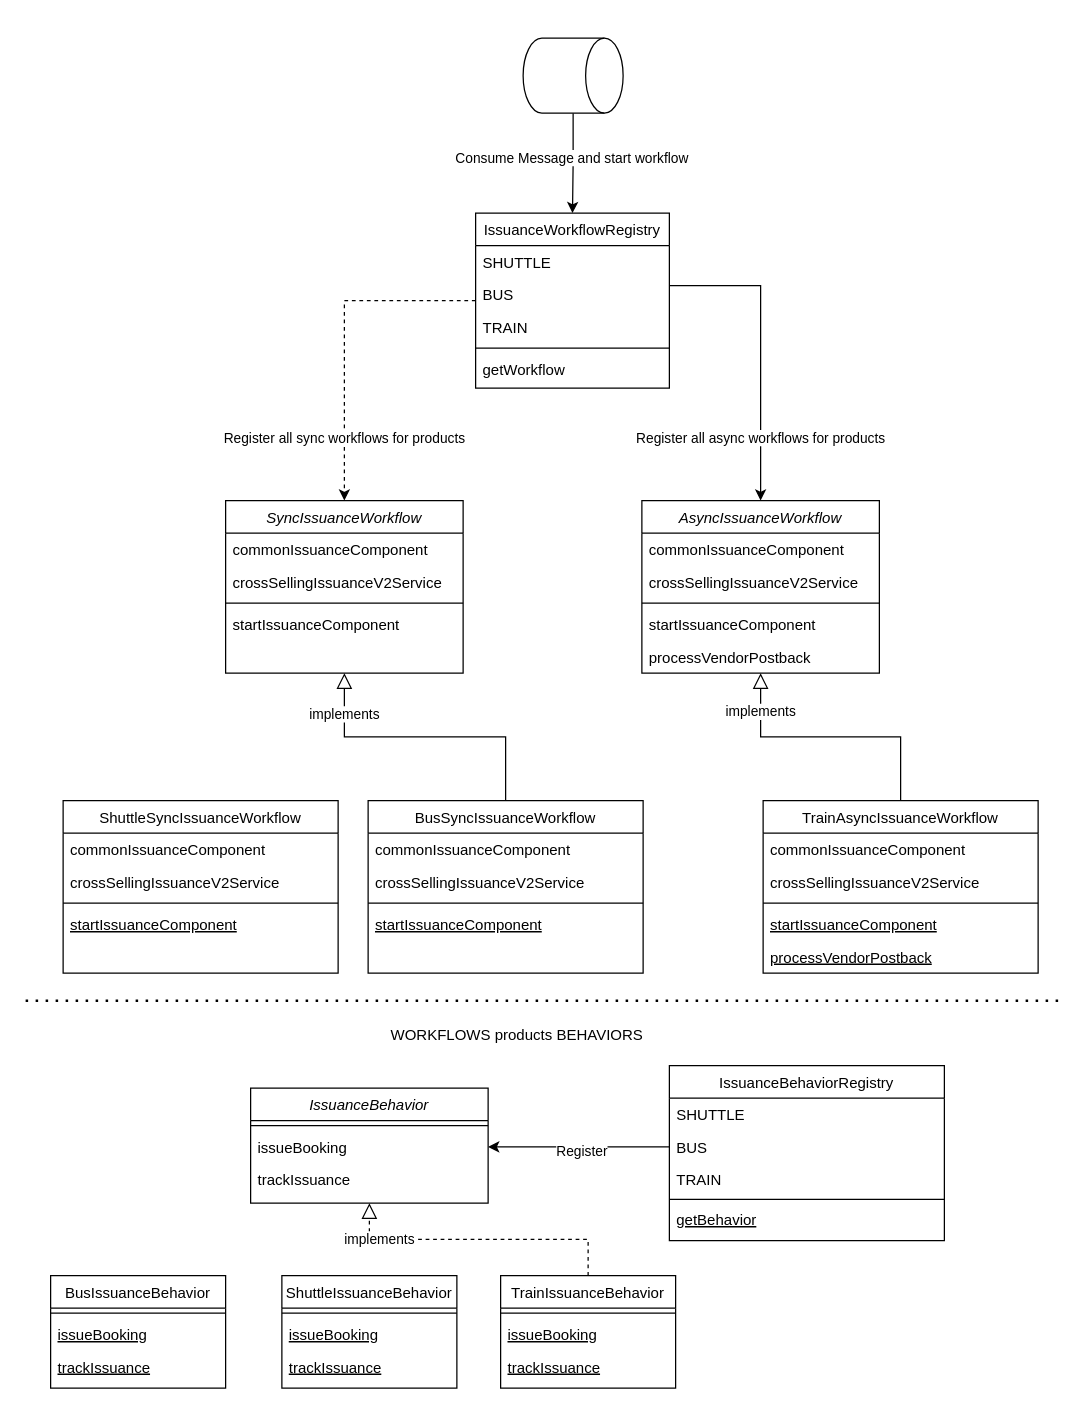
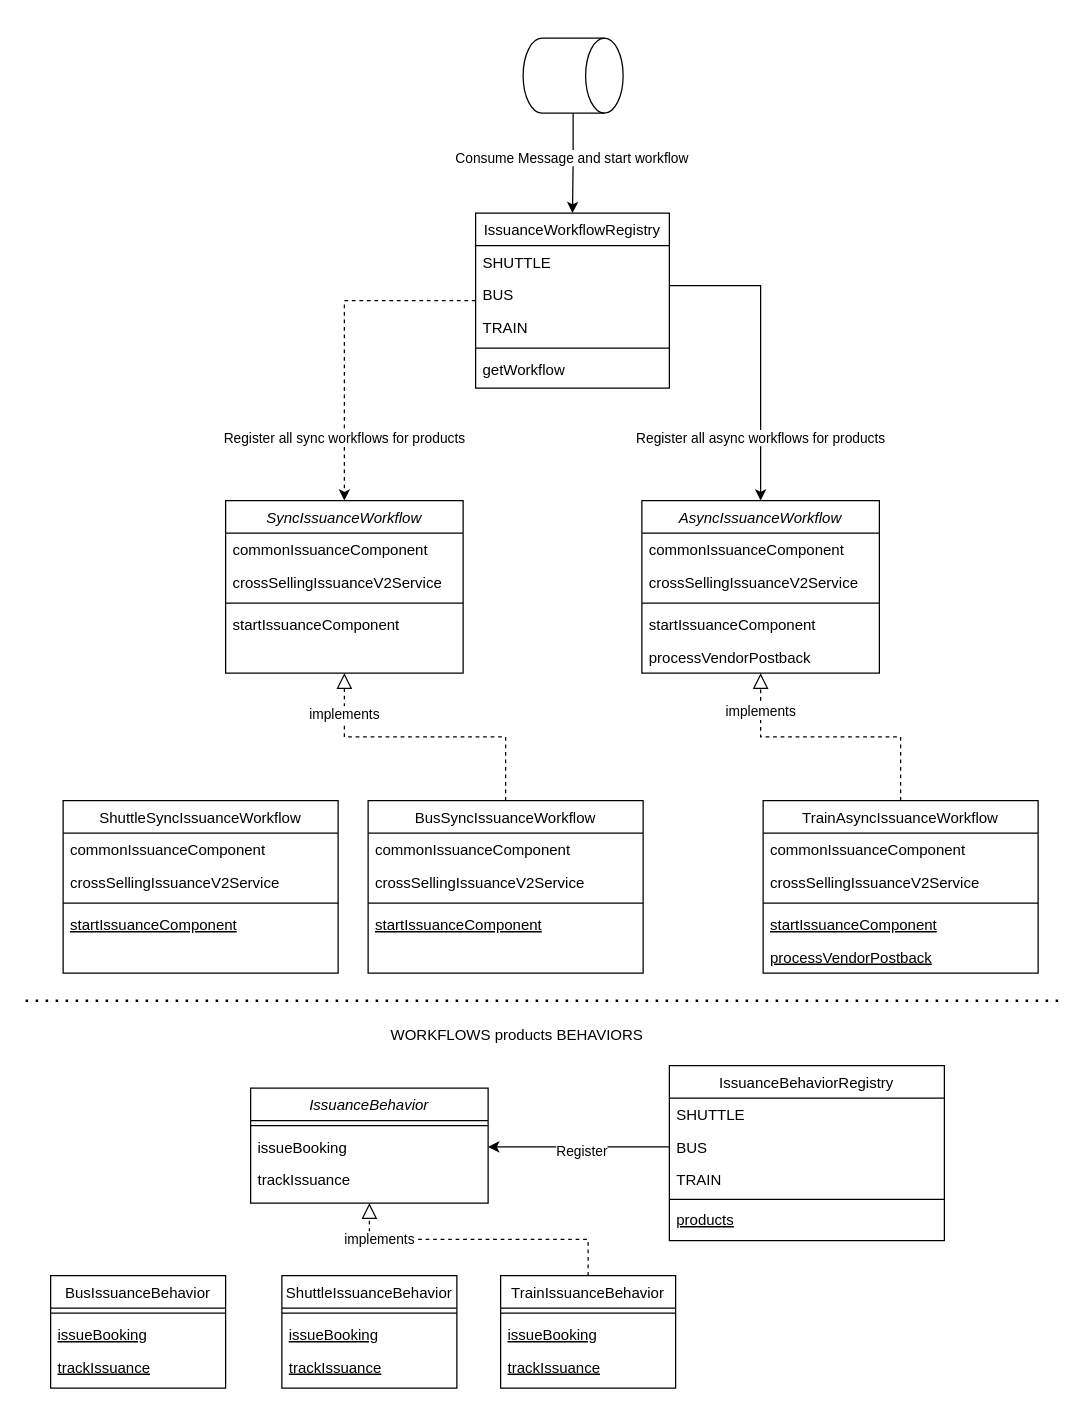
- <mxCell id="2" value="" style="endArrow=block;endSize=10;endFill=0;shadow=0;strokeWidth=1;rounded=0;edgeStyle=elbowEdgeStyle;elbow=vertical;exitX=0.5;exitY=0;exitDx=0;exitDy=0;" parent="1" source="15" target="5" edge="1"><mxGeometry width="160" relative="1" as="geometry"><mxPoint x="400" y="640" as="sourcePoint" /><mxPoint x="300" y="551" as="targetPoint" /></mxGeometry></mxCell>
+ <mxCell id="2" value="" style="endArrow=block;endSize=10;endFill=0;shadow=0;strokeWidth=1;rounded=0;edgeStyle=elbowEdgeStyle;elbow=vertical;exitX=0.5;exitY=0;exitDx=0;exitDy=0;dashed=1;" parent="1" source="15" target="5" edge="1"><mxGeometry width="160" relative="1" as="geometry"><mxPoint x="400" y="640" as="sourcePoint" /><mxPoint x="300" y="551" as="targetPoint" /></mxGeometry></mxCell>
- <mxCell id="20" value="" style="endArrow=block;endSize=10;endFill=0;shadow=0;strokeWidth=1;rounded=0;edgeStyle=elbowEdgeStyle;elbow=vertical;exitX=0.5;exitY=0;exitDx=0;exitDy=0;" edge="1" parent="1" source="29" target="23"><mxGeometry width="160" relative="1" as="geometry"><mxPoint x="733" y="640" as="sourcePoint" /><mxPoint x="633" y="551" as="targetPoint" /></mxGeometry></mxCell>
+ <mxCell id="20" value="" style="endArrow=block;endSize=10;endFill=0;shadow=0;strokeWidth=1;rounded=0;edgeStyle=elbowEdgeStyle;elbow=vertical;exitX=0.5;exitY=0;exitDx=0;exitDy=0;dashed=1;" edge="1" parent="1" source="29" target="23"><mxGeometry width="160" relative="1" as="geometry"><mxPoint x="733" y="640" as="sourcePoint" /><mxPoint x="633" y="551" as="targetPoint" /></mxGeometry></mxCell>
- <mxCell id="63" value="getBehavior" style="text;align=left;verticalAlign=top;spacingLeft=4;spacingRight=4;overflow=hidden;rotatable=0;points=[[0,0.5],[1,0.5]];portConstraint=eastwest;fontStyle=4" vertex="1" parent="58"><mxGeometry y="110" width="220" height="26" as="geometry" /></mxCell>
+ <mxCell id="63" value="products" style="text;align=left;verticalAlign=top;spacingLeft=4;spacingRight=4;overflow=hidden;rotatable=0;points=[[0,0.5],[1,0.5]];portConstraint=eastwest;fontStyle=4" vertex="1" parent="58"><mxGeometry y="110" width="220" height="26" as="geometry" /></mxCell>
